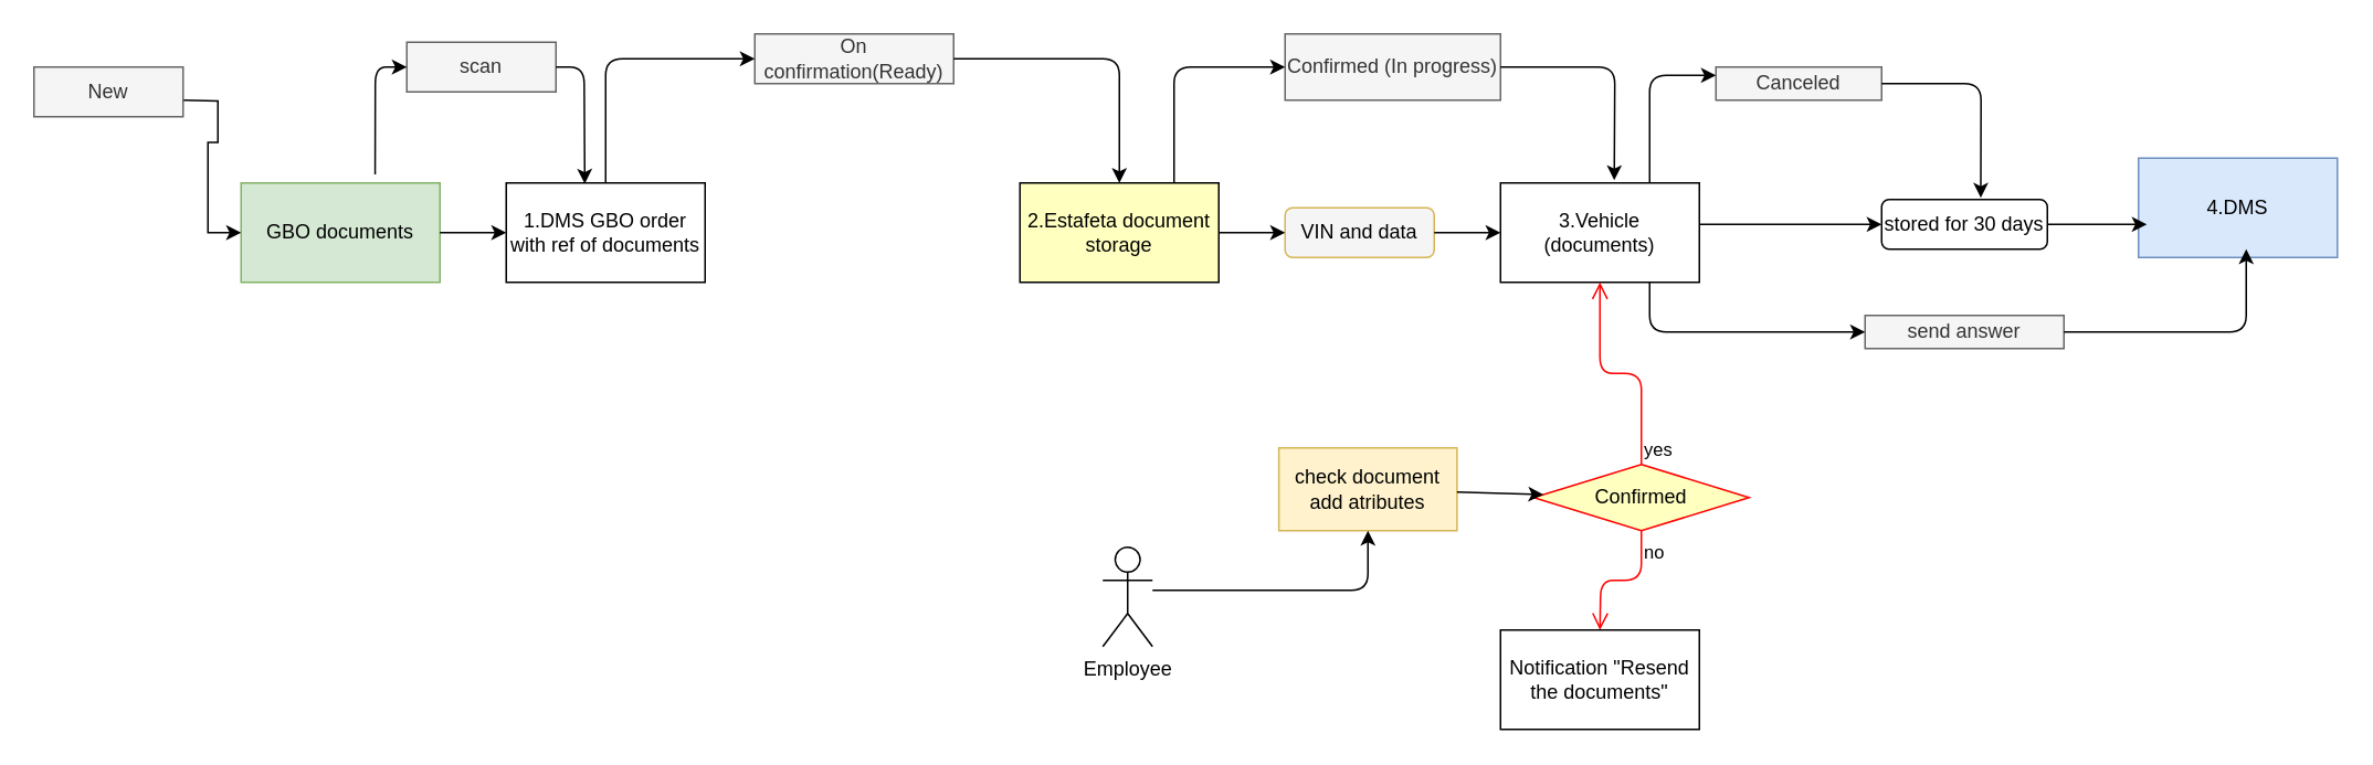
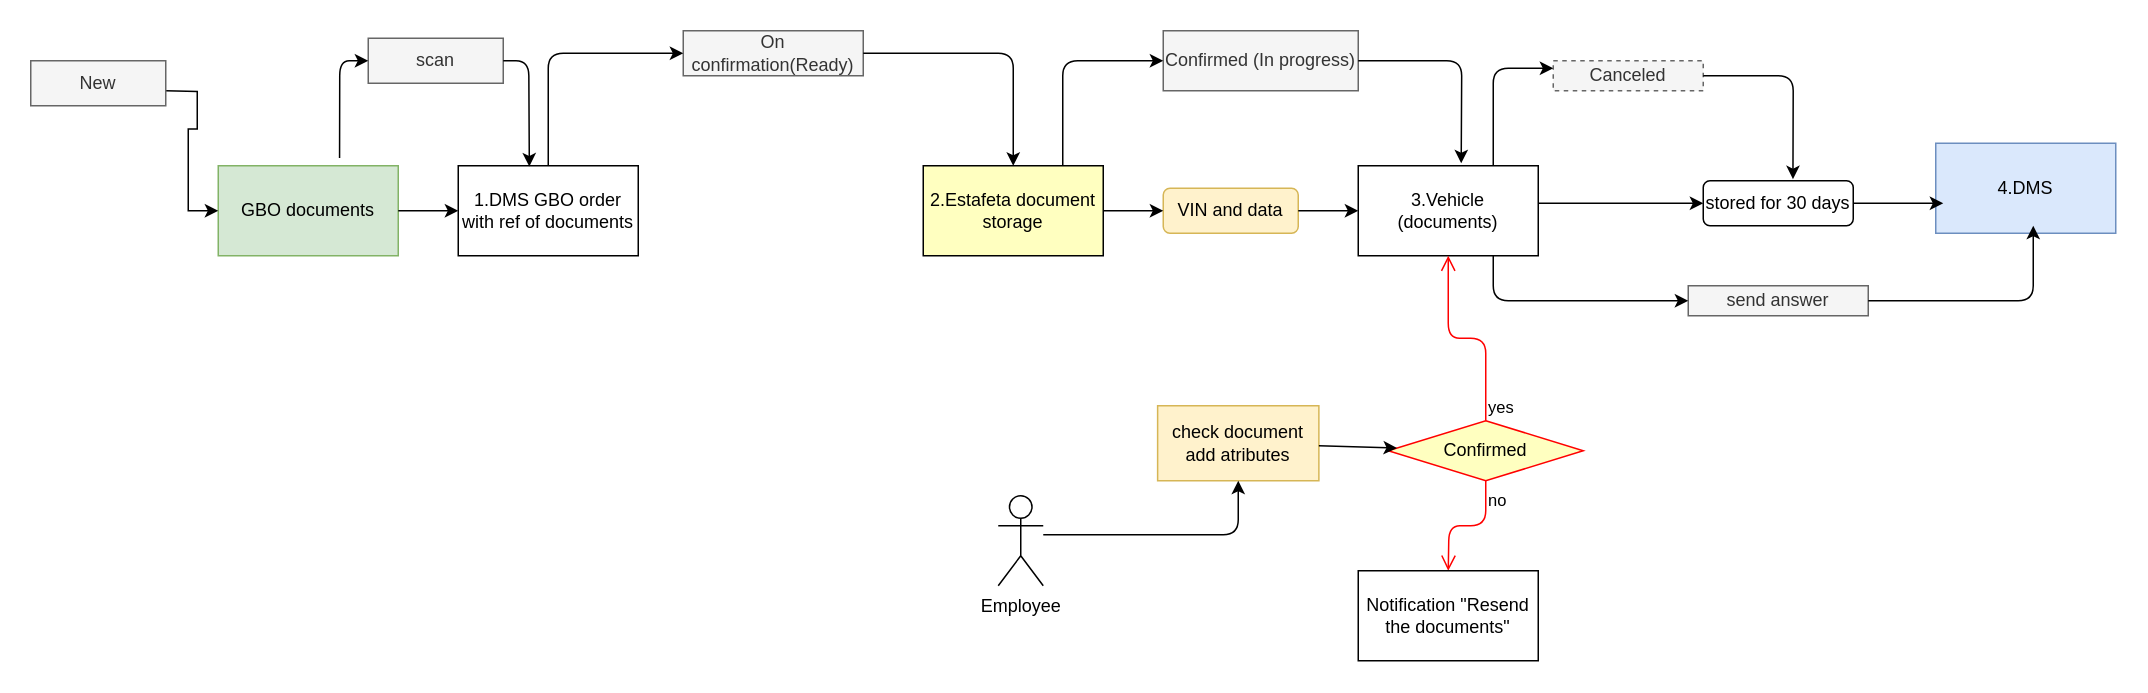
- <mxCell id="27" value="Canceled" style="rounded=0;whiteSpace=wrap;html=1;fillColor=#f5f5f5;strokeColor=#666666;fontColor=#333333;" vertex="1" parent="1"><mxGeometry x="1035" y="40" width="100" height="20" as="geometry" /></mxCell>
+ <mxCell id="27" value="Canceled" style="rounded=0;whiteSpace=wrap;html=1;fillColor=#f5f5f5;strokeColor=#666666;fontColor=#333333;dashed=1;" vertex="1" parent="1"><mxGeometry x="1035" y="40" width="100" height="20" as="geometry" /></mxCell>
- <mxCell id="13" value="VIN and data" style="rounded=1;whiteSpace=wrap;html=1;fillColor=#f5f5f5;strokeColor=#d6b656;" vertex="1" parent="1"><mxGeometry x="775" y="125" width="90" height="30" as="geometry" /></mxCell>
+ <mxCell id="13" value="VIN and data" style="rounded=1;whiteSpace=wrap;html=1;fillColor=#fff2cc;strokeColor=#d6b656;" vertex="1" parent="1"><mxGeometry x="775" y="125" width="90" height="30" as="geometry" /></mxCell>
